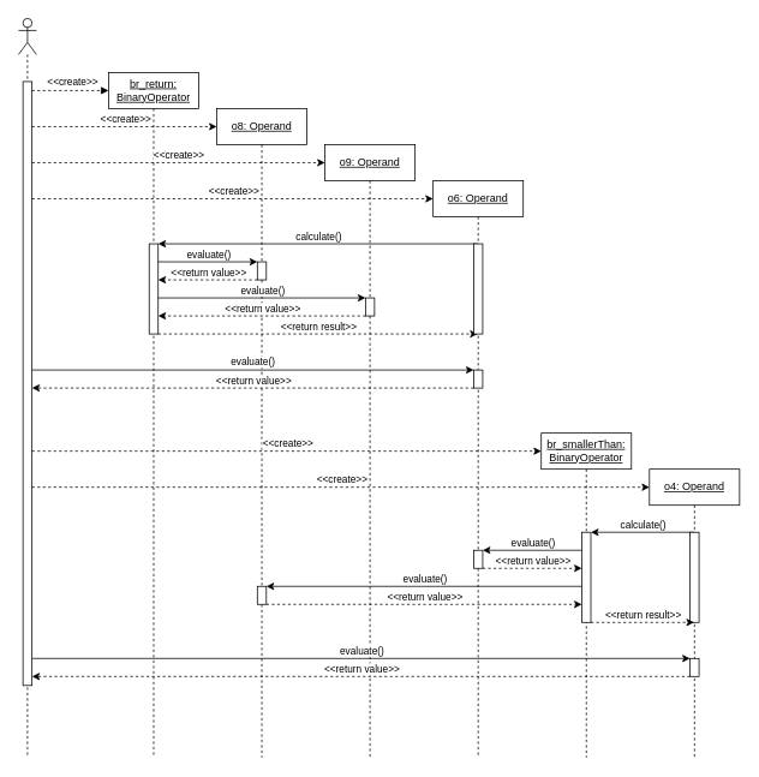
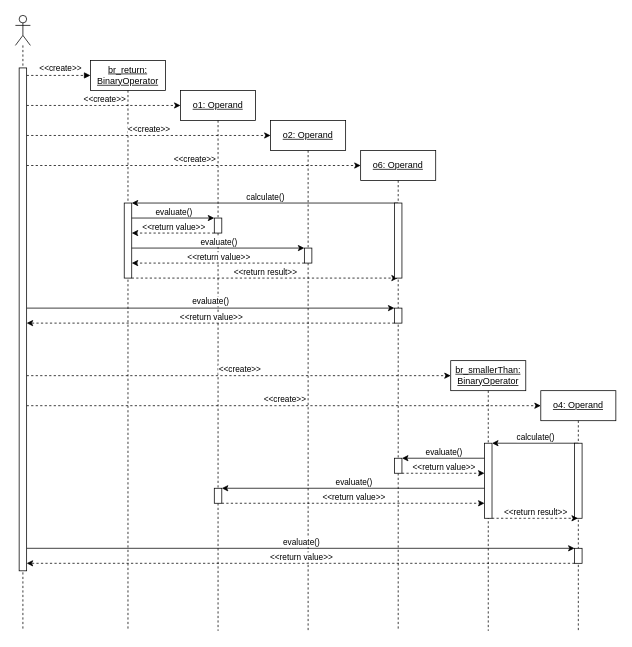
- <mxCell id="5" value="o8: Operand" style="shape=umlLifeline;perimeter=lifelinePerimeter;whiteSpace=wrap;html=1;container=0;dropTarget=0;collapsible=0;recursiveResize=0;outlineConnect=0;portConstraint=eastwest;newEdgeStyle={&quot;edgeStyle&quot;:&quot;elbowEdgeStyle&quot;,&quot;elbow&quot;:&quot;vertical&quot;,&quot;curved&quot;:0,&quot;rounded&quot;:0};fontStyle=4" parent="1" vertex="1"><mxGeometry x="240" y="120" width="100" height="720" as="geometry" /></mxCell>
+ <mxCell id="5" value="o1: Operand" style="shape=umlLifeline;perimeter=lifelinePerimeter;whiteSpace=wrap;html=1;container=0;dropTarget=0;collapsible=0;recursiveResize=0;outlineConnect=0;portConstraint=eastwest;newEdgeStyle={&quot;edgeStyle&quot;:&quot;elbowEdgeStyle&quot;,&quot;elbow&quot;:&quot;vertical&quot;,&quot;curved&quot;:0,&quot;rounded&quot;:0};fontStyle=4" parent="1" vertex="1"><mxGeometry x="240" y="120" width="100" height="720" as="geometry" /></mxCell>
- <mxCell id="6" value="o9: Operand" style="shape=umlLifeline;perimeter=lifelinePerimeter;whiteSpace=wrap;html=1;container=0;dropTarget=0;collapsible=0;recursiveResize=0;outlineConnect=0;portConstraint=eastwest;newEdgeStyle={&quot;edgeStyle&quot;:&quot;elbowEdgeStyle&quot;,&quot;elbow&quot;:&quot;vertical&quot;,&quot;curved&quot;:0,&quot;rounded&quot;:0};fontStyle=4" parent="1" vertex="1"><mxGeometry x="360" y="160" width="100" height="680" as="geometry" /></mxCell>
+ <mxCell id="6" value="o2: Operand" style="shape=umlLifeline;perimeter=lifelinePerimeter;whiteSpace=wrap;html=1;container=0;dropTarget=0;collapsible=0;recursiveResize=0;outlineConnect=0;portConstraint=eastwest;newEdgeStyle={&quot;edgeStyle&quot;:&quot;elbowEdgeStyle&quot;,&quot;elbow&quot;:&quot;vertical&quot;,&quot;curved&quot;:0,&quot;rounded&quot;:0};fontStyle=4" parent="1" vertex="1"><mxGeometry x="360" y="160" width="100" height="680" as="geometry" /></mxCell>
